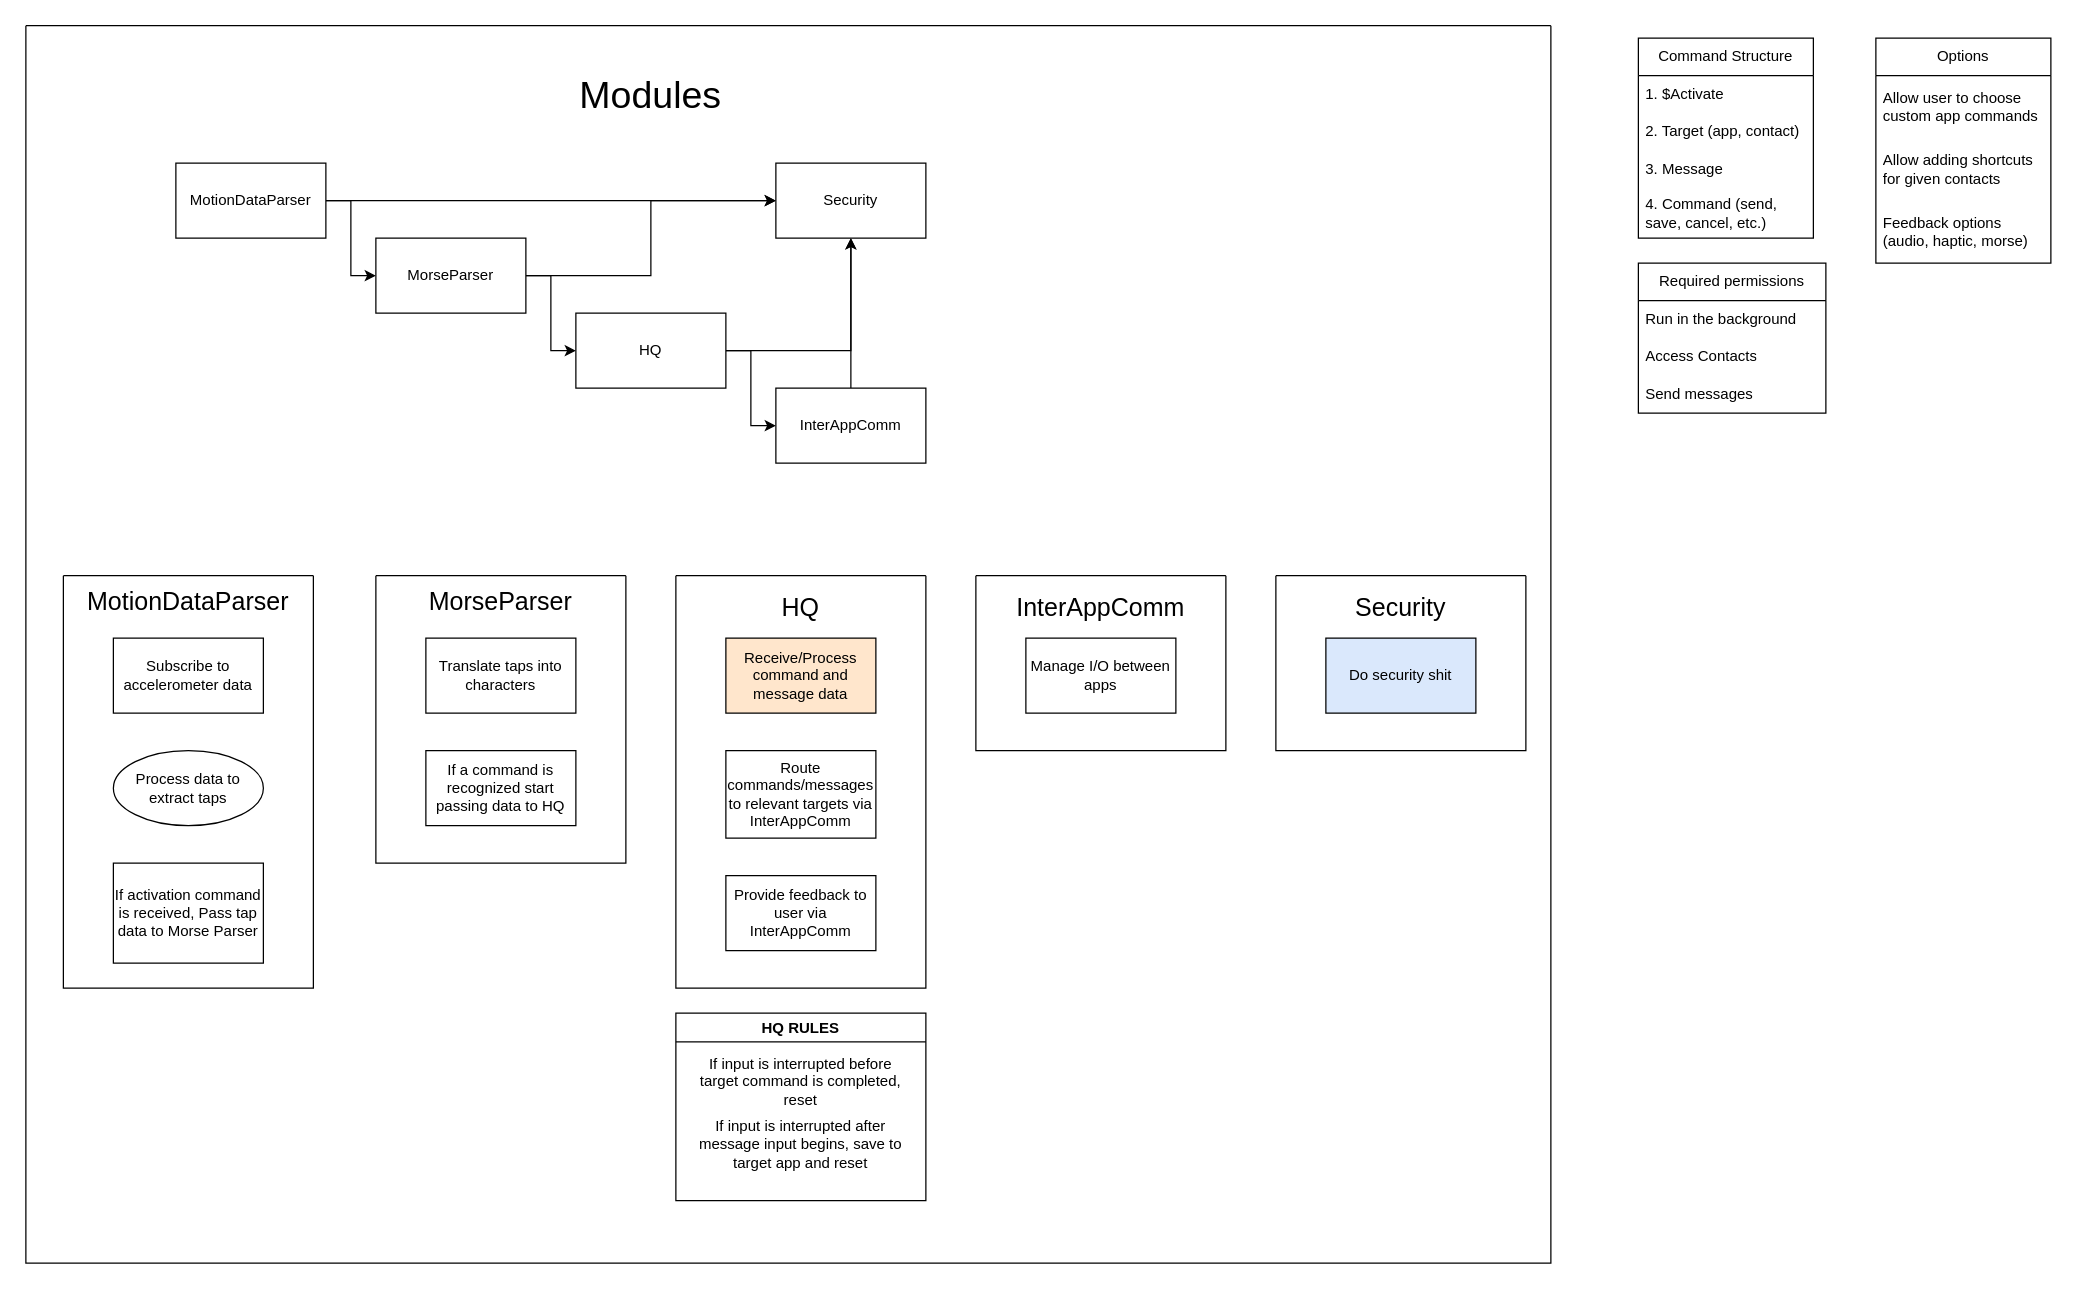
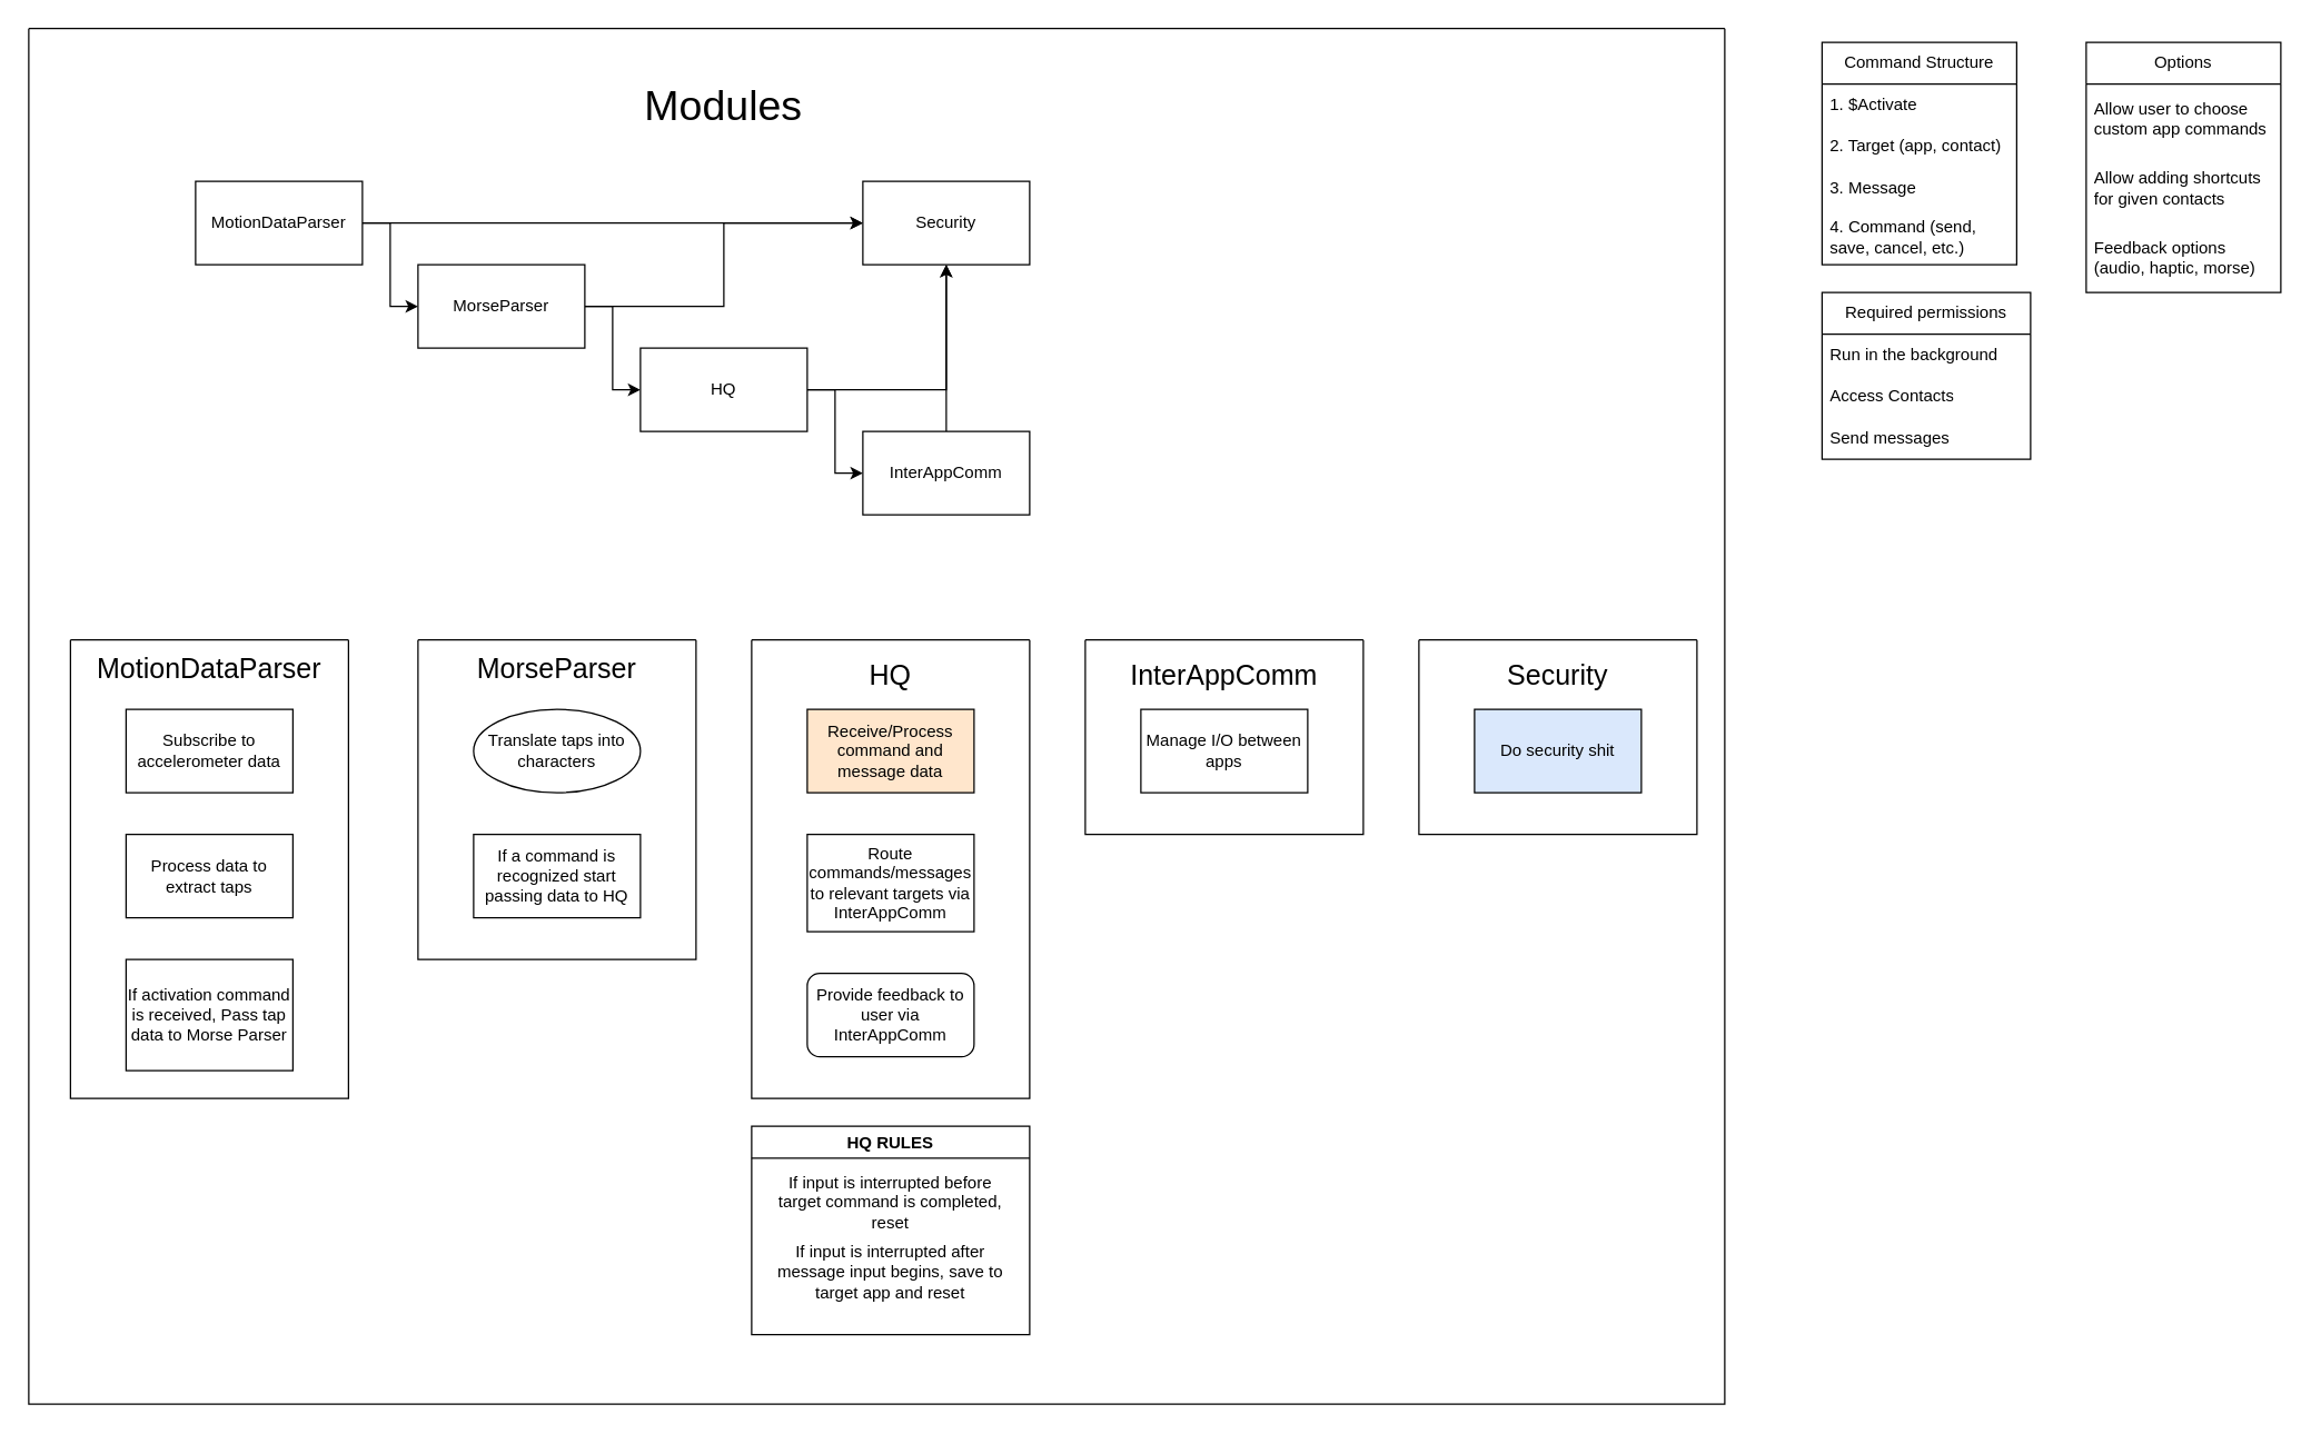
- <mxCell id="22" value="Translate taps into characters" style="rounded=0;whiteSpace=wrap;html=1;" vertex="1" parent="20"><mxGeometry x="40" y="50" width="120" height="60" as="geometry" /></mxCell>
+ <mxCell id="22" value="Translate taps into characters" style="ellipse;whiteSpace=wrap;html=1;" vertex="1" parent="20"><mxGeometry x="40" y="50" width="120" height="60" as="geometry" /></mxCell>
- <mxCell id="18" value="Process data to extract taps" style="ellipse;whiteSpace=wrap;html=1;" vertex="1" parent="15"><mxGeometry x="40" y="140" width="120" height="60" as="geometry" /></mxCell>
+ <mxCell id="18" value="Process data to extract taps" style="rounded=0;whiteSpace=wrap;html=1;" vertex="1" parent="15"><mxGeometry x="40" y="140" width="120" height="60" as="geometry" /></mxCell>
- <mxCell id="28" value="Provide feedback to user via InterAppComm" style="rounded=0;whiteSpace=wrap;html=1;" vertex="1" parent="24"><mxGeometry x="40" y="240" width="120" height="60" as="geometry" /></mxCell>
+ <mxCell id="28" value="Provide feedback to user via InterAppComm" style="whiteSpace=wrap;html=1;rounded=1;" vertex="1" parent="24"><mxGeometry x="40" y="240" width="120" height="60" as="geometry" /></mxCell>
